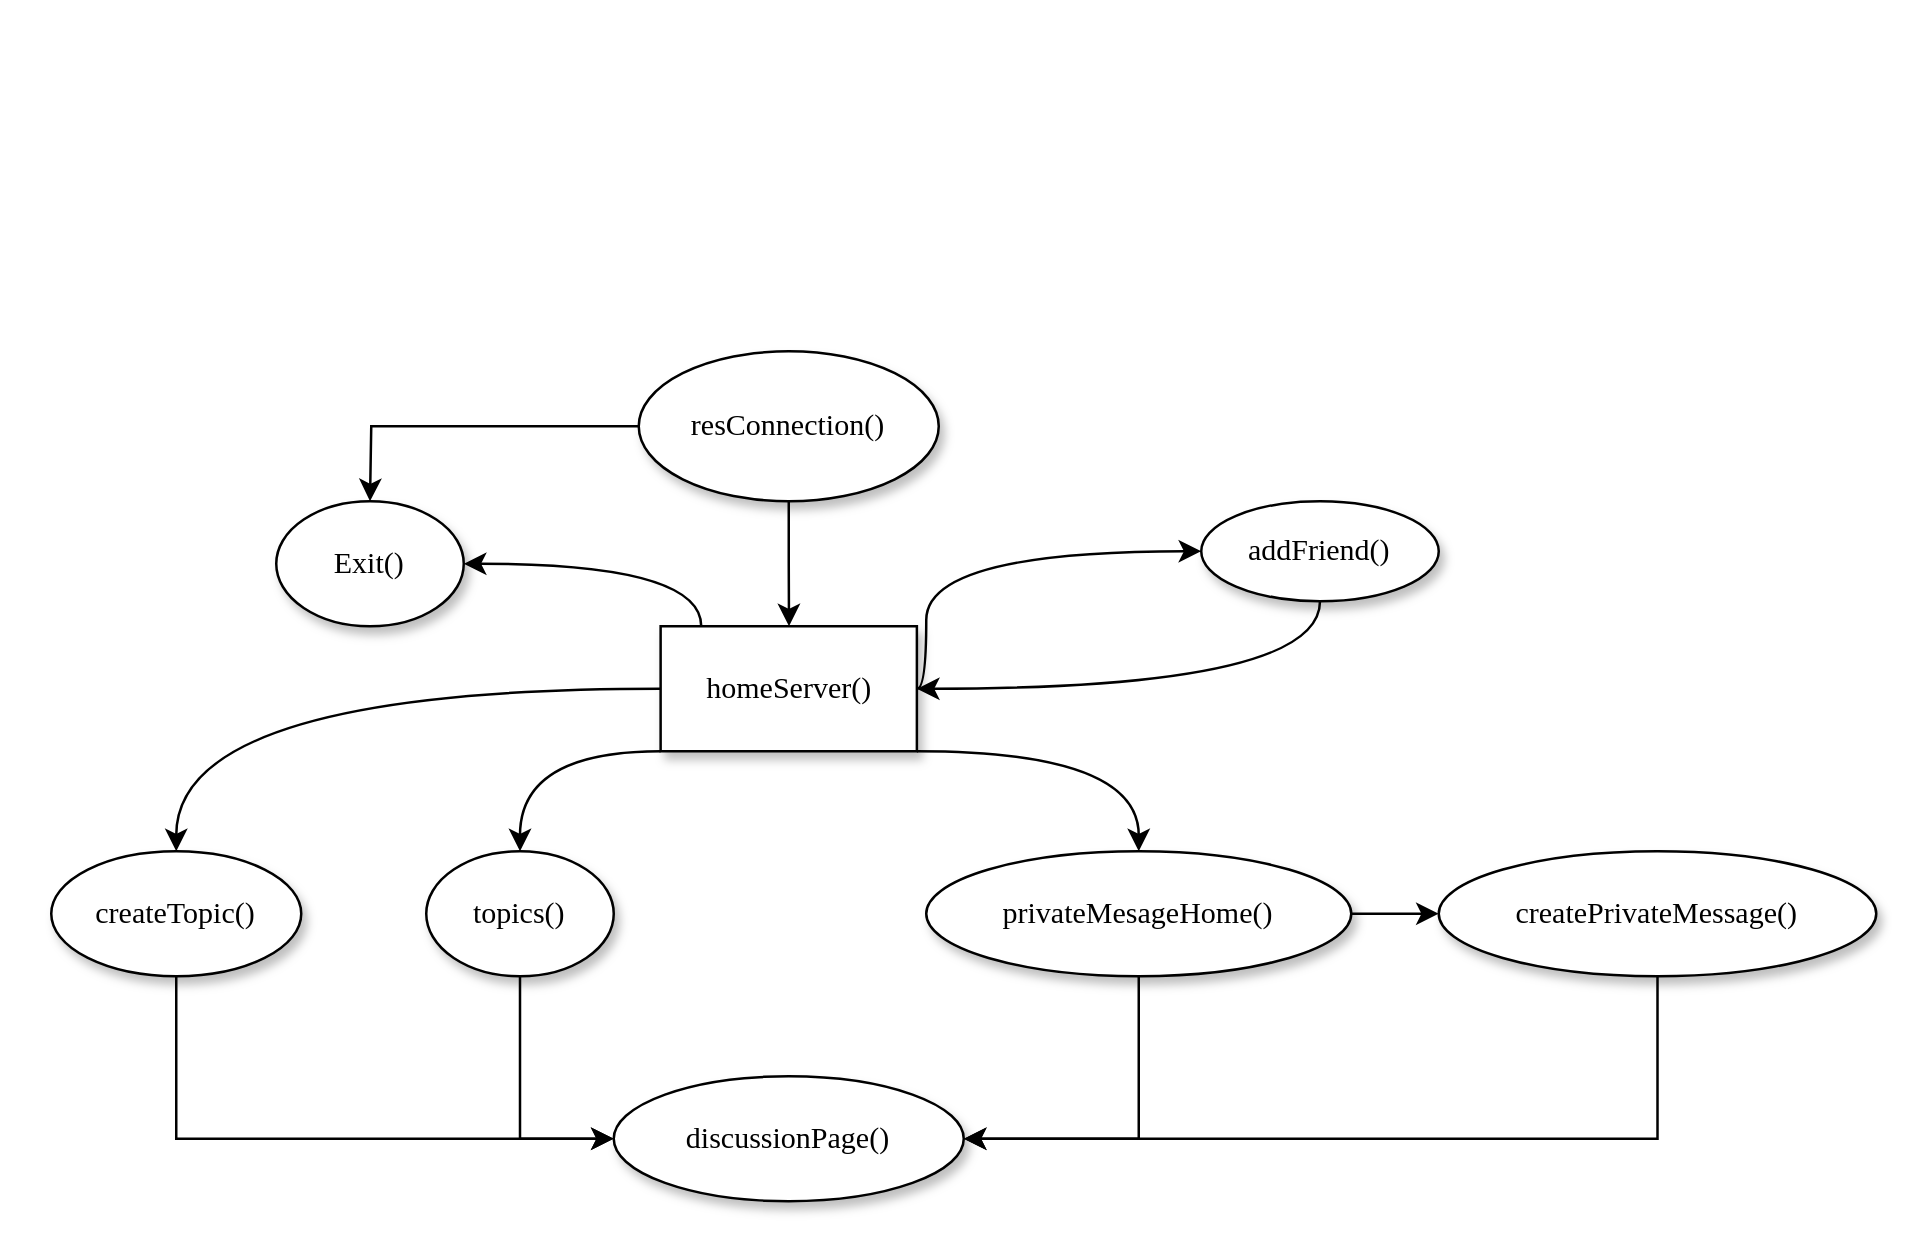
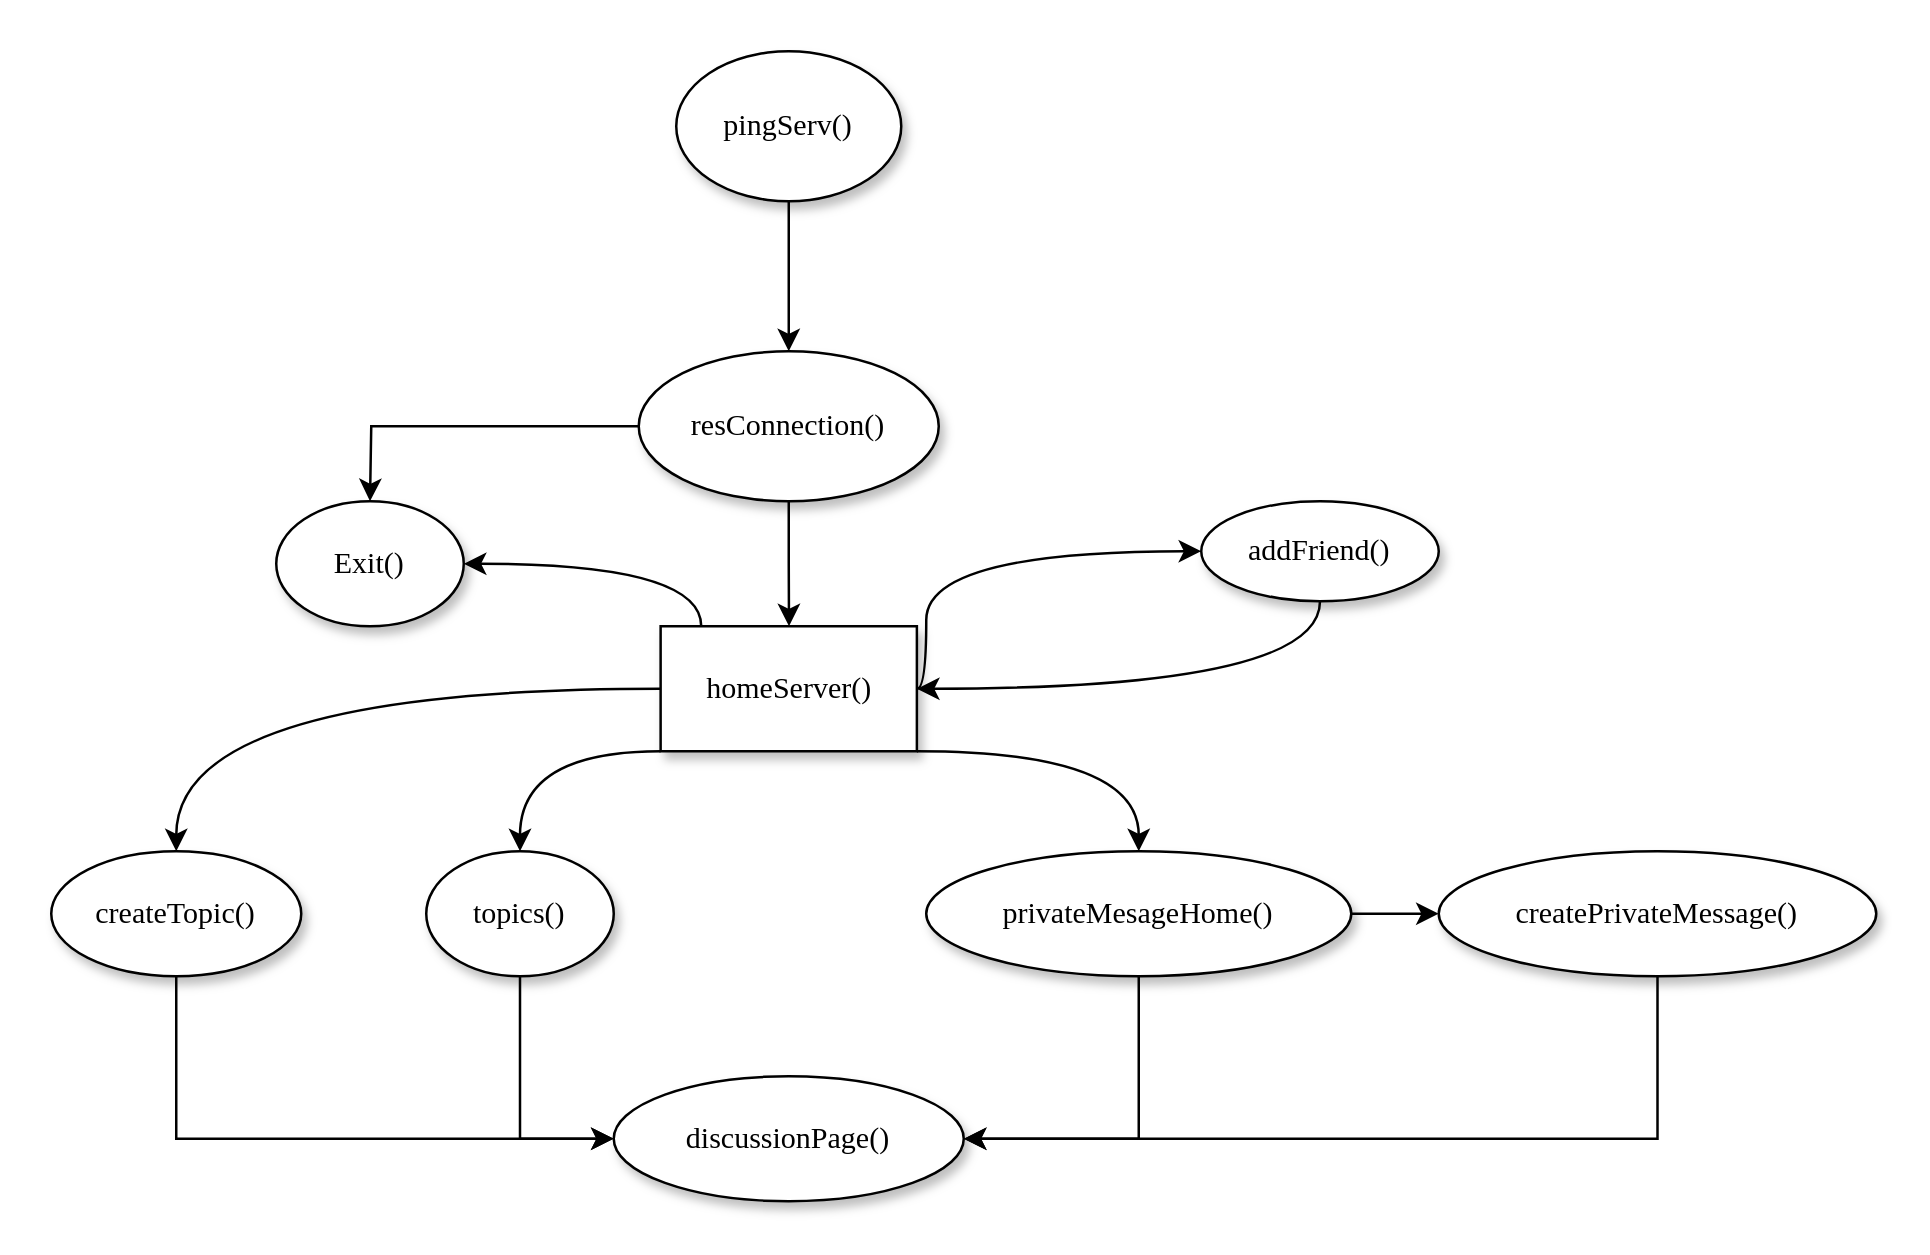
+ <mxCell id="17" value="pingServ()" style="ellipse;whiteSpace=wrap;html=1;rounded=0;shadow=1;comic=0;labelBackgroundColor=none;strokeWidth=1;fontFamily=Verdana;fontSize=12;align=center;" vertex="1" parent="1"><mxGeometry x="270" y="20" width="90" height="60" as="geometry" /></mxCell>
+ <mxCell id="16" style="edgeStyle=orthogonalEdgeStyle;rounded=0;orthogonalLoop=1;jettySize=auto;html=1;" edge="1" parent="1" source="17" target="4"><mxGeometry relative="1" as="geometry" /></mxCell>
